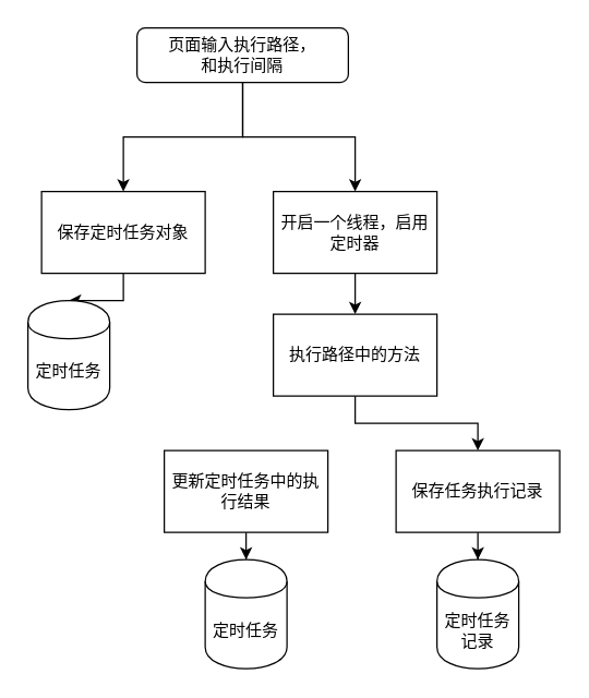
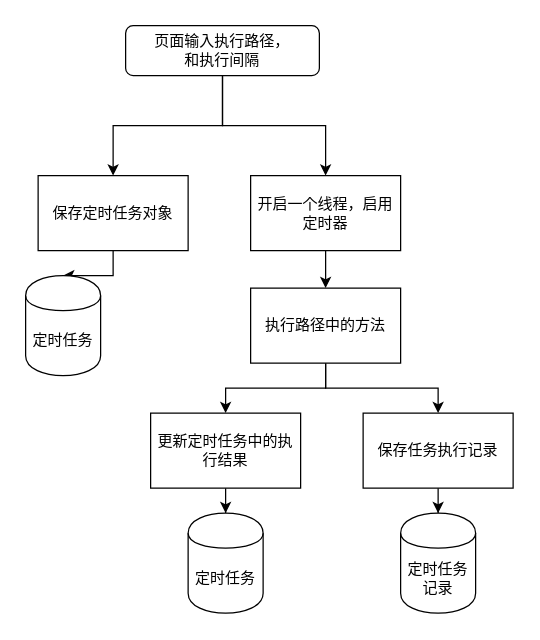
+ <mxCell id="7" style="edgeStyle=orthogonalEdgeStyle;rounded=0;orthogonalLoop=1;jettySize=auto;html=1;" edge="1" parent="1" source="9" target="14"><mxGeometry relative="1" as="geometry" /></mxCell>
